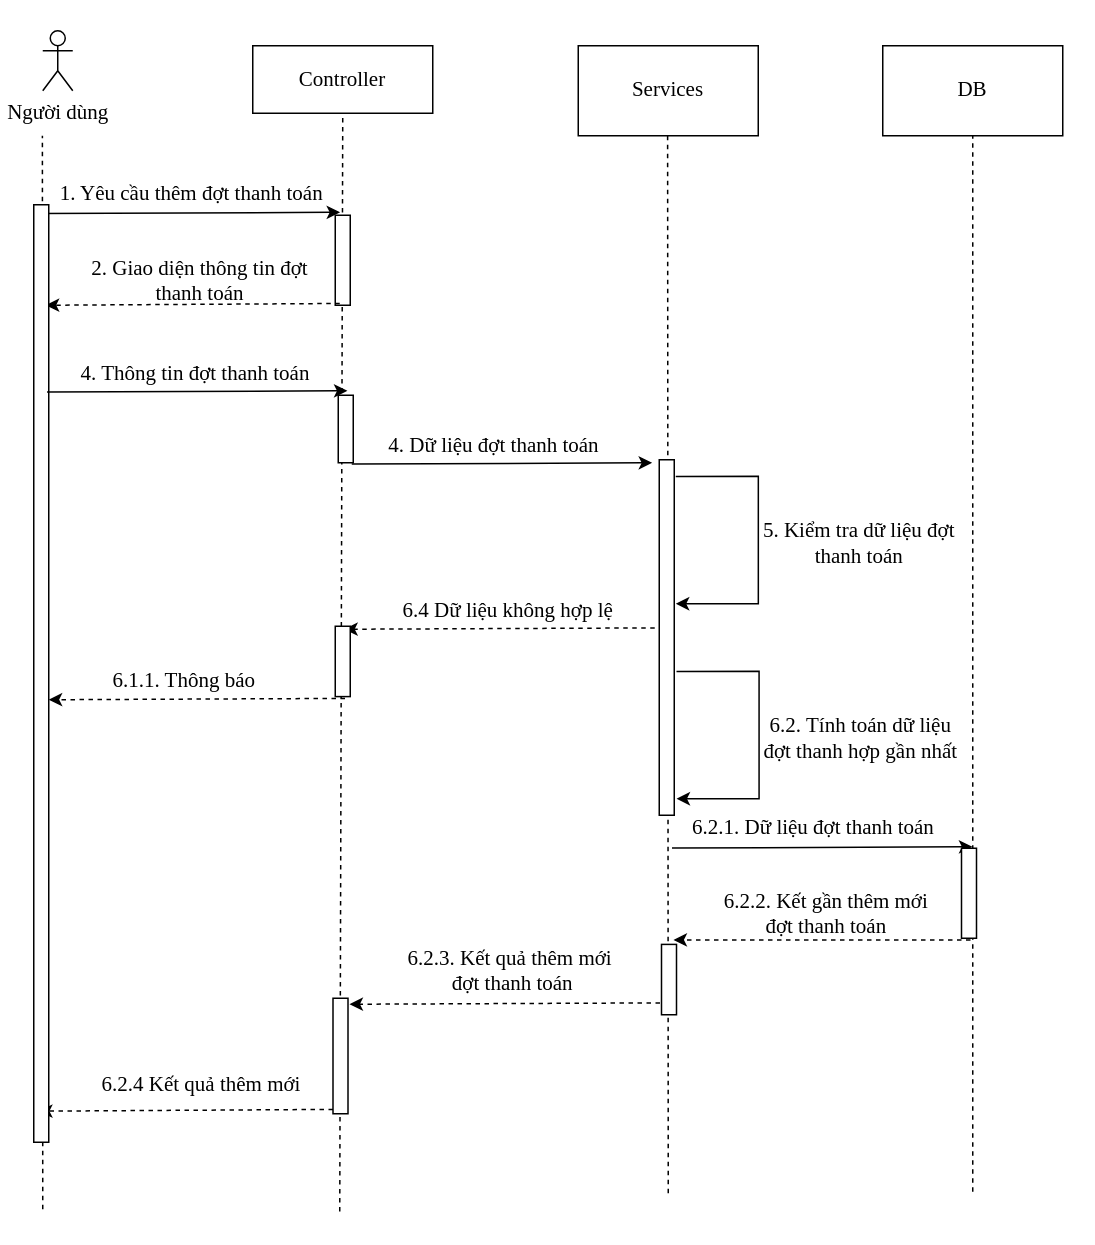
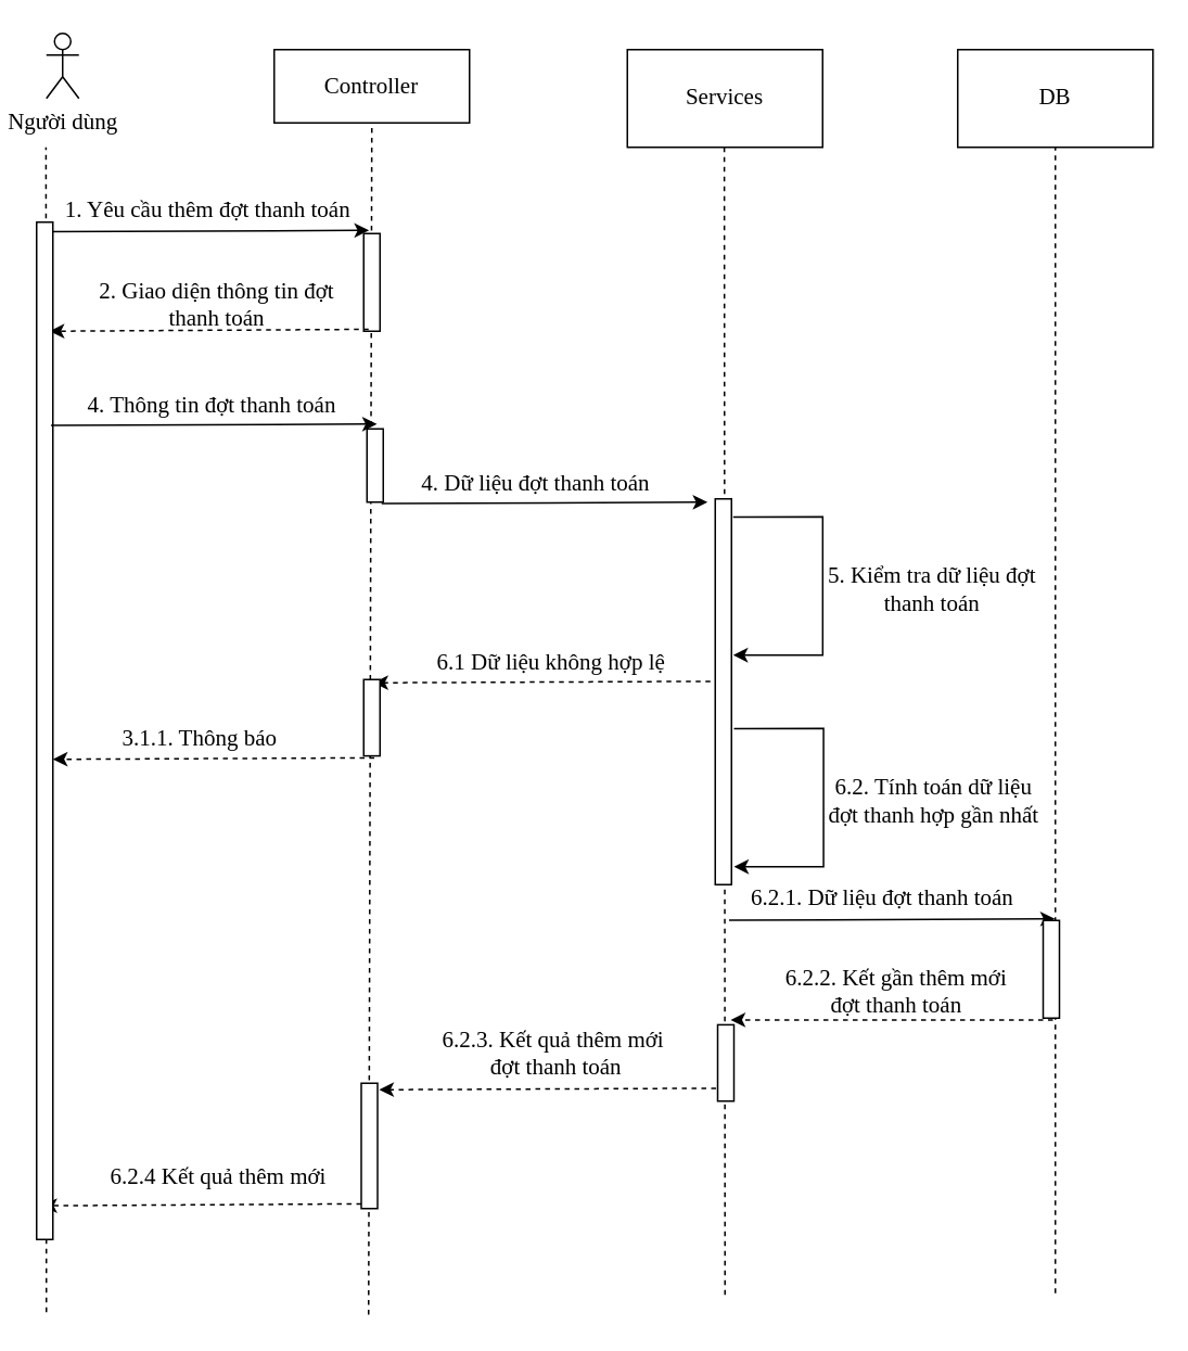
- <mxCell id="36" value="6.4 Dữ liệu không hợp lệ" style="text;html=1;strokeColor=none;fillColor=none;align=center;verticalAlign=middle;whiteSpace=wrap;rounded=0;fontFamily=Times New Roman;fontSize=14;" parent="1" vertex="1"><mxGeometry x="236.5" y="402" width="202.5" height="10" as="geometry" /></mxCell>
+ <mxCell id="36" value="6.1 Dữ liệu không hợp lệ" style="text;html=1;strokeColor=none;fillColor=none;align=center;verticalAlign=middle;whiteSpace=wrap;rounded=0;fontFamily=Times New Roman;fontSize=14;" parent="1" vertex="1"><mxGeometry x="236.5" y="402" width="202.5" height="10" as="geometry" /></mxCell>
- <mxCell id="40" value="6.1.1. Thông báo" style="text;html=1;strokeColor=none;fillColor=none;align=center;verticalAlign=middle;whiteSpace=wrap;rounded=0;fontFamily=Times New Roman;fontSize=14;" parent="1" vertex="1"><mxGeometry x="20.5" y="449" width="202.5" height="10" as="geometry" /></mxCell>
+ <mxCell id="40" value="3.1.1. Thông báo" style="text;html=1;strokeColor=none;fillColor=none;align=center;verticalAlign=middle;whiteSpace=wrap;rounded=0;fontFamily=Times New Roman;fontSize=14;" parent="1" vertex="1"><mxGeometry x="20.5" y="449" width="202.5" height="10" as="geometry" /></mxCell>
